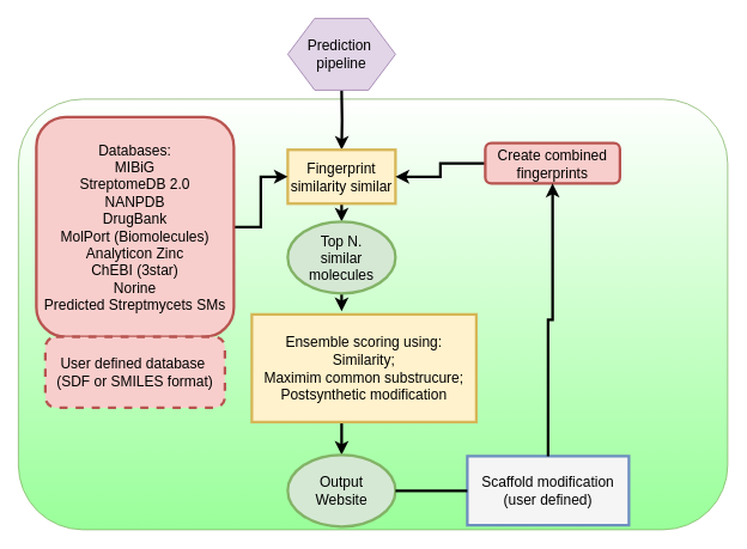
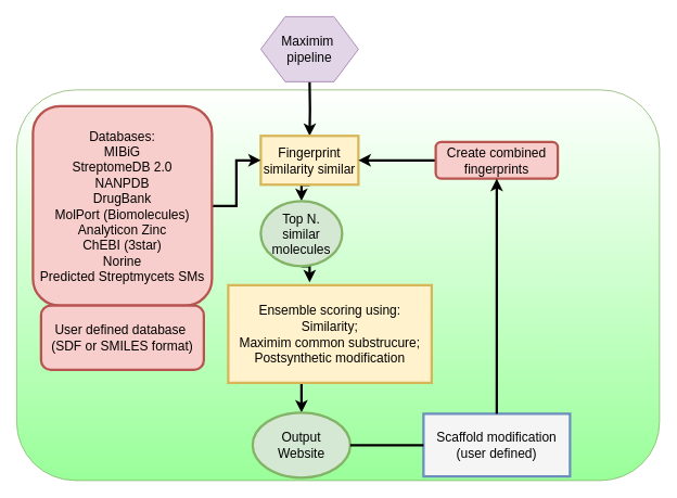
- <mxCell id="17" value="&lt;font style=&quot;font-size: 16px&quot;&gt;&lt;font style=&quot;font-size: 16px&quot;&gt;Prediction&amp;nbsp;&lt;br&gt;&lt;/font&gt;pipeline&lt;/font&gt;&lt;br&gt;" style="shape=hexagon;perimeter=hexagonPerimeter2;whiteSpace=wrap;html=1;fillColor=#e1d5e7;strokeColor=#9673a6;" parent="1" vertex="1"><mxGeometry x="320" y="20" width="120" height="80" as="geometry" /></mxCell>
+ <mxCell id="17" value="&lt;font style=&quot;font-size: 16px&quot;&gt;&lt;font style=&quot;font-size: 16px&quot;&gt;Maximim&amp;nbsp;&lt;br&gt;&lt;/font&gt;pipeline&lt;/font&gt;&lt;br&gt;" style="shape=hexagon;perimeter=hexagonPerimeter2;whiteSpace=wrap;html=1;fillColor=#e1d5e7;strokeColor=#9673a6;" parent="1" vertex="1"><mxGeometry x="320" y="20" width="120" height="80" as="geometry" /></mxCell>
- <mxCell id="7" value="&lt;span style=&quot;font-size: 16px;&quot;&gt;Create combined fingerprints&lt;br style=&quot;font-size: 16px;&quot;&gt;&lt;/span&gt;" style="rounded=1;whiteSpace=wrap;html=1;fillColor=#f8cecc;strokeColor=#b85450;strokeWidth=3;fontSize=16;" parent="1" vertex="1"><mxGeometry x="540" y="159" width="150" height="45" as="geometry" /></mxCell>
+ <mxCell id="7" value="&lt;span style=&quot;font-size: 16px;&quot;&gt;Create combined fingerprints&lt;br style=&quot;font-size: 16px;&quot;&gt;&lt;/span&gt;" style="rounded=1;whiteSpace=wrap;html=1;fillColor=#f8cecc;strokeColor=#b85450;strokeWidth=3;fontSize=16;" parent="1" vertex="1"><mxGeometry x="535" y="174" width="150" height="45" as="geometry" /></mxCell>
- <mxCell id="10" value="Top N.&lt;br style=&quot;font-size: 16px&quot;&gt;similar molecules&lt;br style=&quot;font-size: 16px&quot;&gt;" style="ellipse;whiteSpace=wrap;html=1;strokeWidth=3;fillColor=#d5e8d4;strokeColor=#82b366;fontSize=16;" parent="1" vertex="1"><mxGeometry x="320" y="246.5" width="120" height="80" as="geometry" /></mxCell>
+ <mxCell id="10" value="Top N.&lt;br style=&quot;font-size: 16px&quot;&gt;similar molecules&lt;br style=&quot;font-size: 16px&quot;&gt;" style="ellipse;whiteSpace=wrap;html=1;strokeWidth=3;fillColor=#d5e8d4;strokeColor=#82b366;fontSize=16;" parent="1" vertex="1"><mxGeometry x="320" y="246.5" width="100" height="80" as="geometry" /></mxCell>
- <mxCell id="18" value="&lt;span style=&quot;font-size: 16px&quot;&gt;User defined database&amp;nbsp;&lt;br&gt;(SDF or SMILES format)&lt;br style=&quot;font-size: 16px&quot;&gt;&lt;/span&gt;" style="rounded=1;whiteSpace=wrap;html=1;fillColor=#f8cecc;strokeColor=#b85450;strokeWidth=3;fontSize=16;dashed=1;" parent="1" vertex="1"><mxGeometry x="50" y="375" width="200" height="79" as="geometry" /></mxCell>
+ <mxCell id="18" value="&lt;span style=&quot;font-size: 16px&quot;&gt;User defined database&amp;nbsp;&lt;br&gt;(SDF or SMILES format)&lt;br style=&quot;font-size: 16px&quot;&gt;&lt;/span&gt;" style="rounded=1;whiteSpace=wrap;html=1;fillColor=#f8cecc;strokeColor=#b85450;strokeWidth=3;fontSize=16;" parent="1" vertex="1"><mxGeometry x="50" y="375" width="200" height="79" as="geometry" /></mxCell>
- <mxCell id="14" value="Output&lt;br&gt;Website&lt;br style=&quot;font-size: 16px&quot;&gt;" style="ellipse;whiteSpace=wrap;html=1;strokeWidth=3;fillColor=#d5e8d4;strokeColor=#82b366;fontSize=16;" parent="1" vertex="1"><mxGeometry x="320" y="506.5" width="120" height="80" as="geometry" /></mxCell>
+ <mxCell id="14" value="Output&lt;br&gt;Website&lt;br style=&quot;font-size: 16px&quot;&gt;" style="ellipse;whiteSpace=wrap;html=1;strokeWidth=3;fillColor=#d5e8d4;strokeColor=#82b366;fontSize=16;" parent="1" vertex="1"><mxGeometry x="310" y="506.5" width="120" height="80" as="geometry" /></mxCell>
